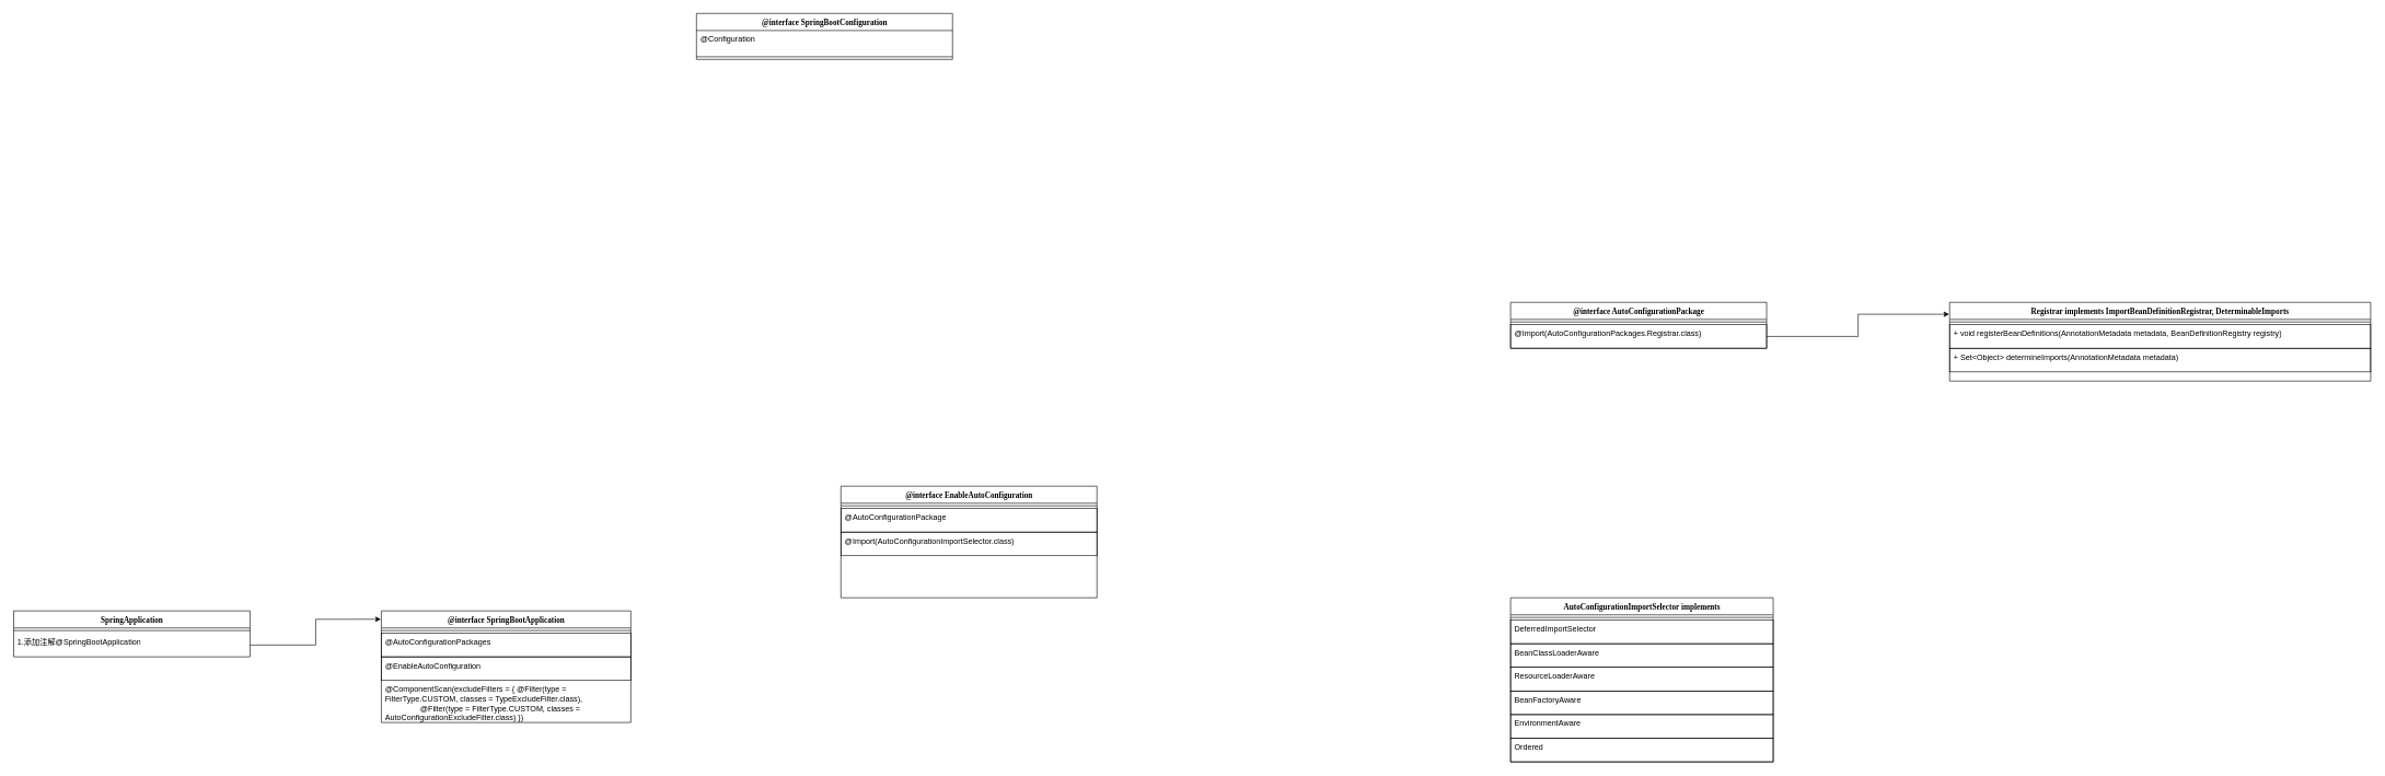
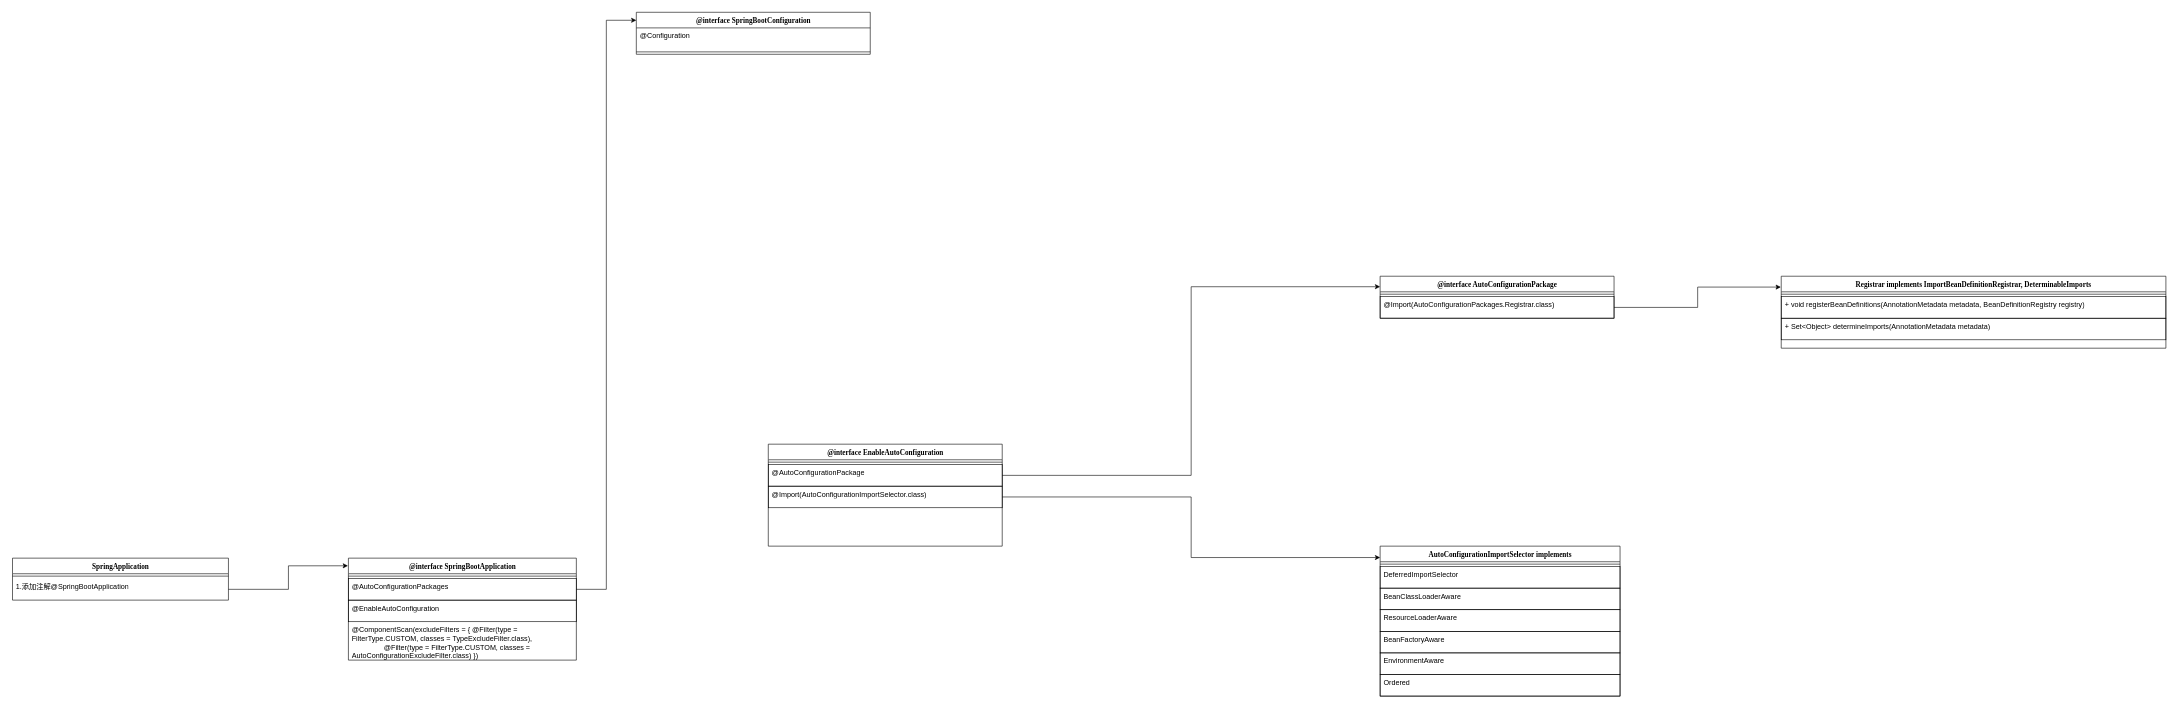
+ <mxCell id="35" style="edgeStyle=orthogonalEdgeStyle;rounded=0;orthogonalLoop=1;jettySize=auto;html=1;entryX=0;entryY=0.25;entryDx=0;entryDy=0;" edge="1" parent="1" source="17" target="19"><mxGeometry relative="1" as="geometry" /></mxCell>
+ <mxCell id="36" style="edgeStyle=orthogonalEdgeStyle;rounded=0;orthogonalLoop=1;jettySize=auto;html=1;entryX=0;entryY=0.076;entryDx=0;entryDy=0;entryPerimeter=0;" edge="1" parent="1" source="18" target="27"><mxGeometry relative="1" as="geometry" /></mxCell>
+ <mxCell id="14" style="edgeStyle=orthogonalEdgeStyle;rounded=0;orthogonalLoop=1;jettySize=auto;html=1;entryX=0;entryY=0.19;entryDx=0;entryDy=0;entryPerimeter=0;" edge="1" parent="1" source="7" target="11"><mxGeometry relative="1" as="geometry" /></mxCell>
